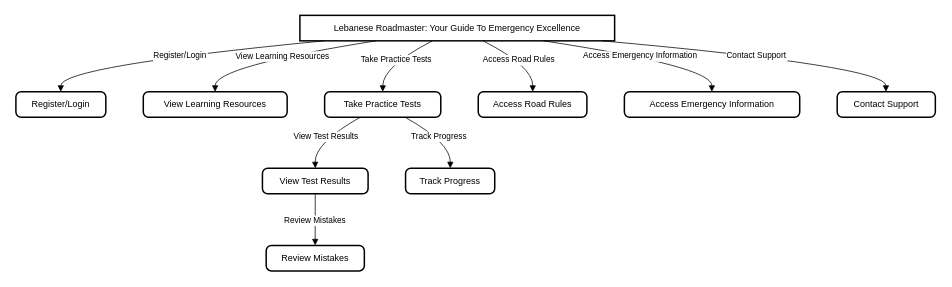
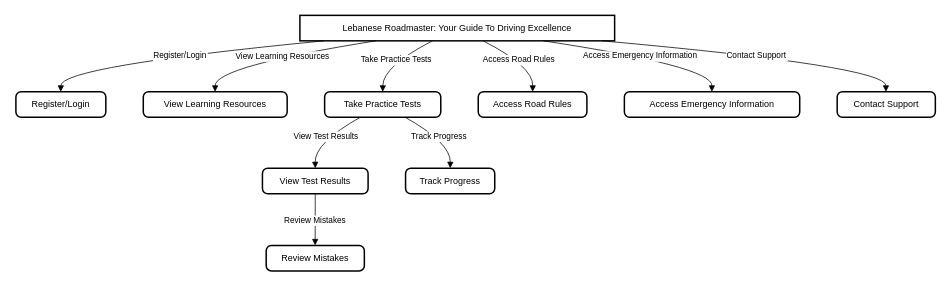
- <mxCell id="2" value="Lebanese Roadmaster: Your Guide To Emergency Excellence" style="whiteSpace=wrap;strokeWidth=2;" vertex="1" parent="1"><mxGeometry x="399" y="20" width="420" height="34" as="geometry" /></mxCell>
+ <mxCell id="2" value="Lebanese Roadmaster: Your Guide To Driving Excellence" style="whiteSpace=wrap;strokeWidth=2;" vertex="1" parent="1"><mxGeometry x="399" y="20" width="420" height="34" as="geometry" /></mxCell>
